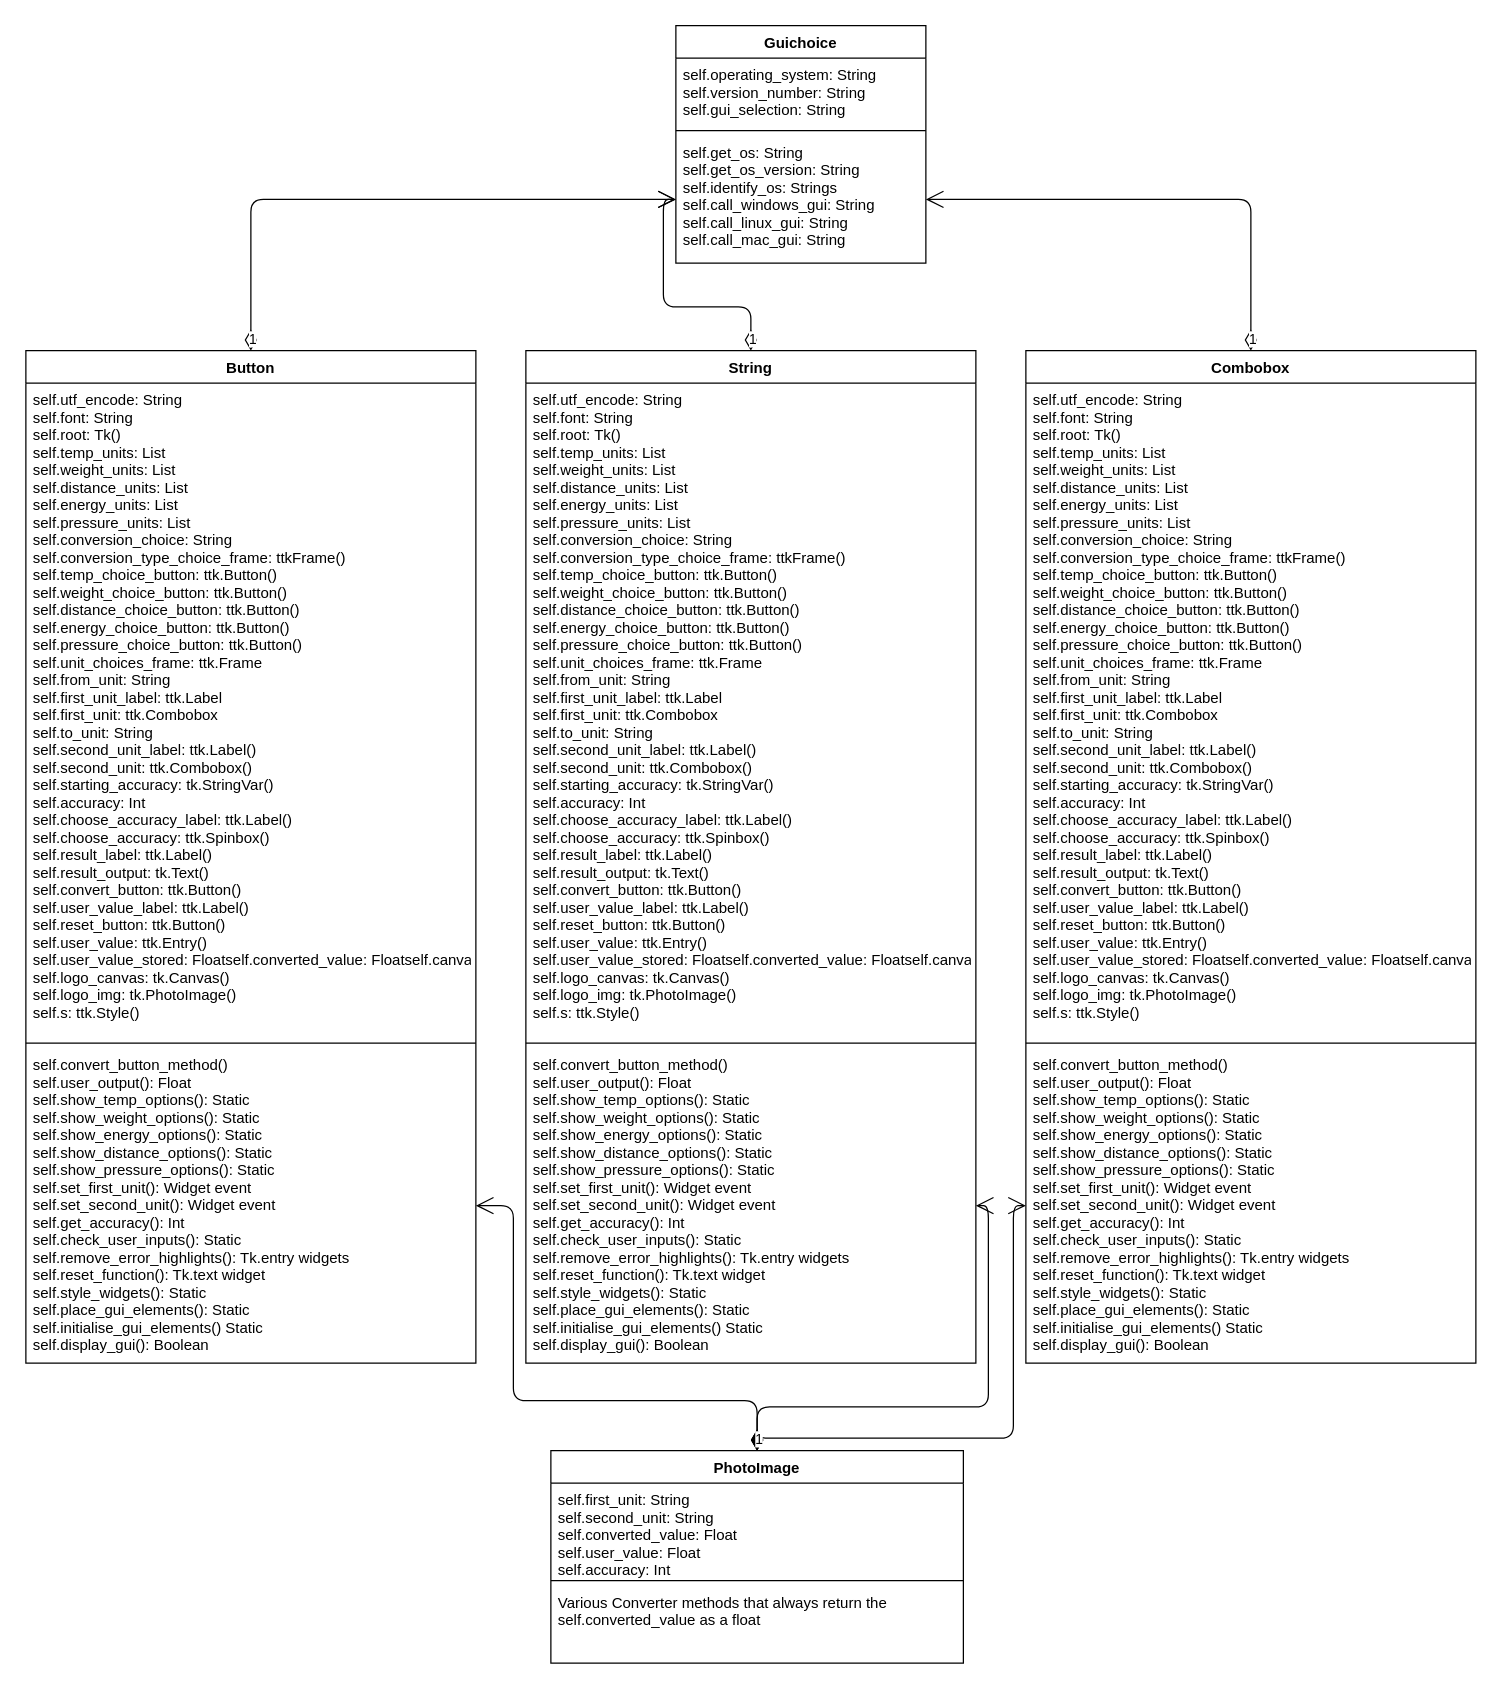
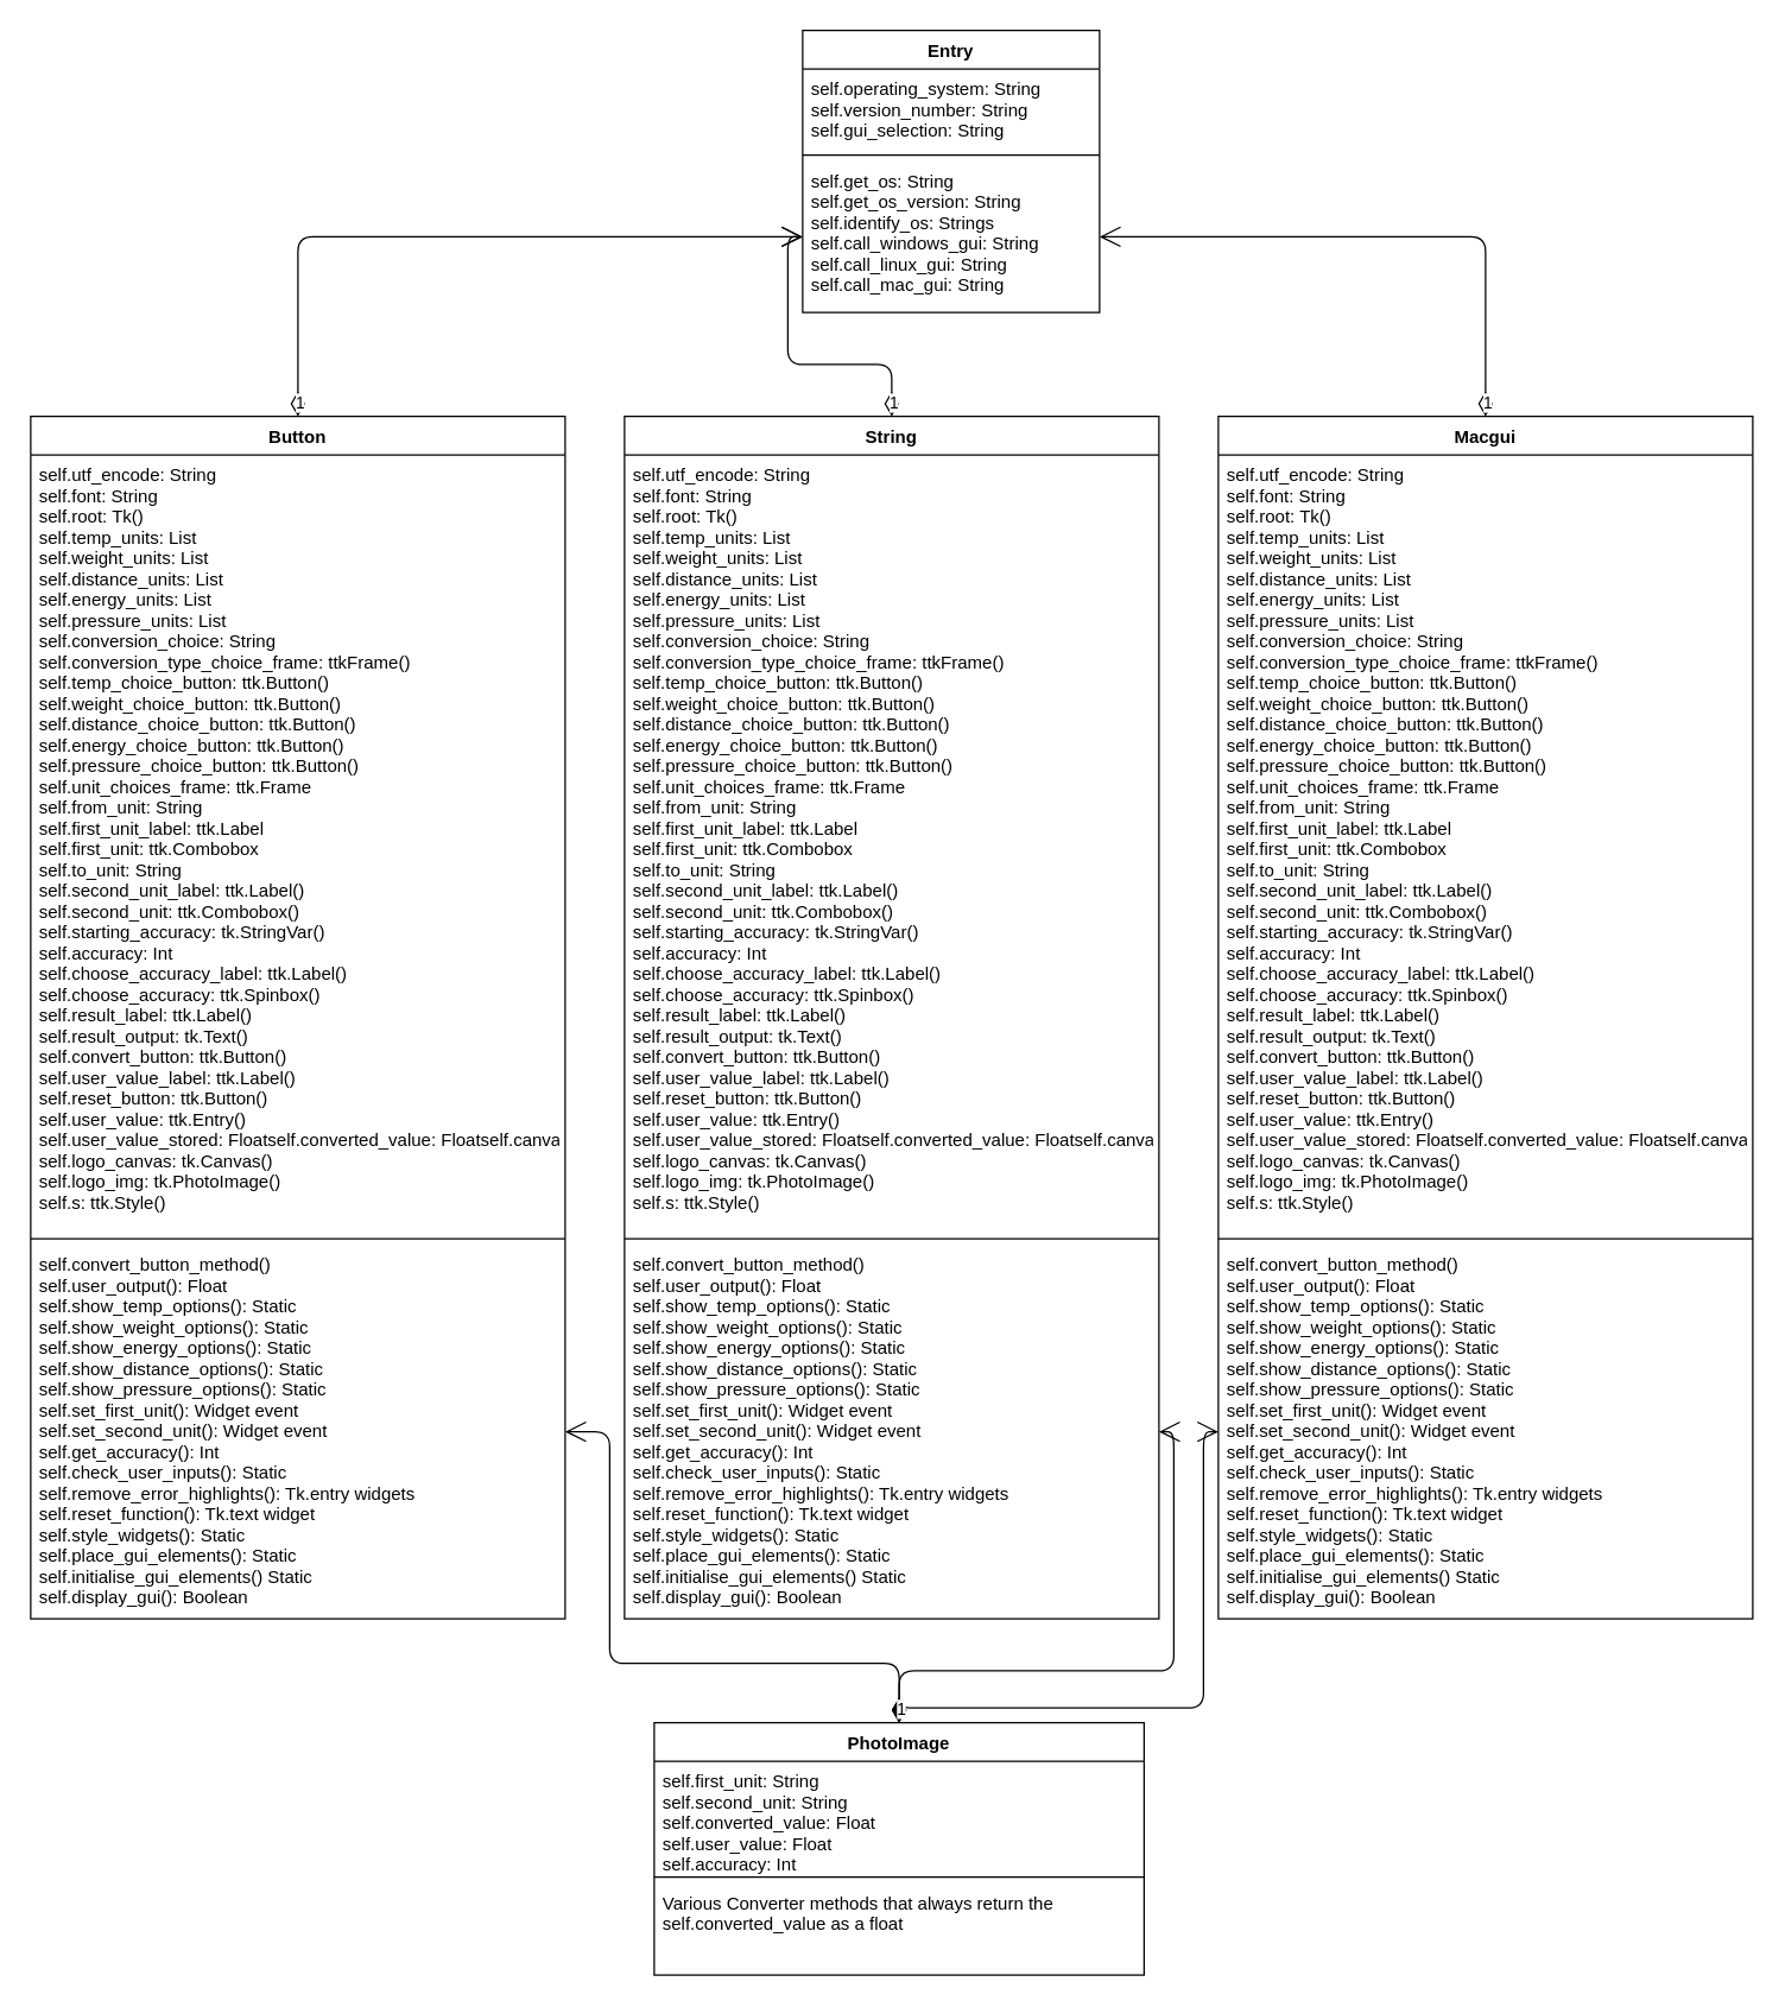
- <mxCell id="2" value="Guichoice" style="swimlane;fontStyle=1;align=center;verticalAlign=top;childLayout=stackLayout;horizontal=1;startSize=26;horizontalStack=0;resizeParent=1;resizeParentMax=0;resizeLast=0;collapsible=1;marginBottom=0;" vertex="1" parent="1"><mxGeometry x="540" y="20" width="200" height="190" as="geometry" /></mxCell>
+ <mxCell id="2" value="Entry" style="swimlane;fontStyle=1;align=center;verticalAlign=top;childLayout=stackLayout;horizontal=1;startSize=26;horizontalStack=0;resizeParent=1;resizeParentMax=0;resizeLast=0;collapsible=1;marginBottom=0;" vertex="1" parent="1"><mxGeometry x="540" y="20" width="200" height="190" as="geometry" /></mxCell>
- <mxCell id="18" value="Combobox" style="swimlane;fontStyle=1;align=center;verticalAlign=top;childLayout=stackLayout;horizontal=1;startSize=26;horizontalStack=0;resizeParent=1;resizeParentMax=0;resizeLast=0;collapsible=1;marginBottom=0;" vertex="1" parent="1"><mxGeometry x="820" y="280" width="360" height="810" as="geometry" /></mxCell>
+ <mxCell id="18" value="Macgui" style="swimlane;fontStyle=1;align=center;verticalAlign=top;childLayout=stackLayout;horizontal=1;startSize=26;horizontalStack=0;resizeParent=1;resizeParentMax=0;resizeLast=0;collapsible=1;marginBottom=0;" vertex="1" parent="1"><mxGeometry x="820" y="280" width="360" height="810" as="geometry" /></mxCell>
